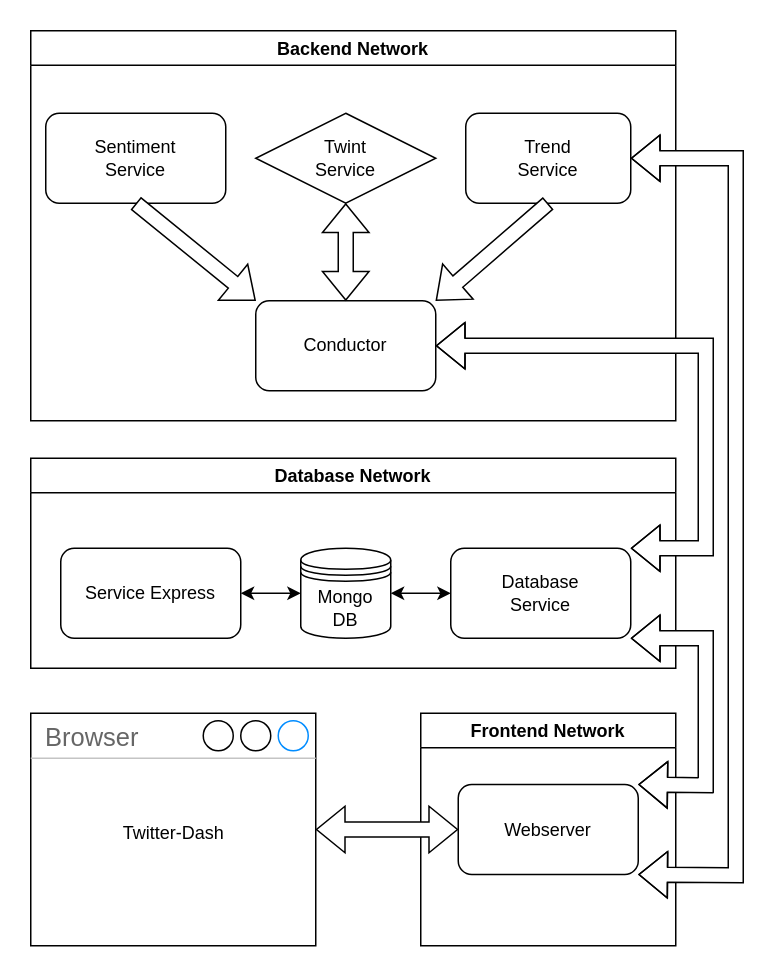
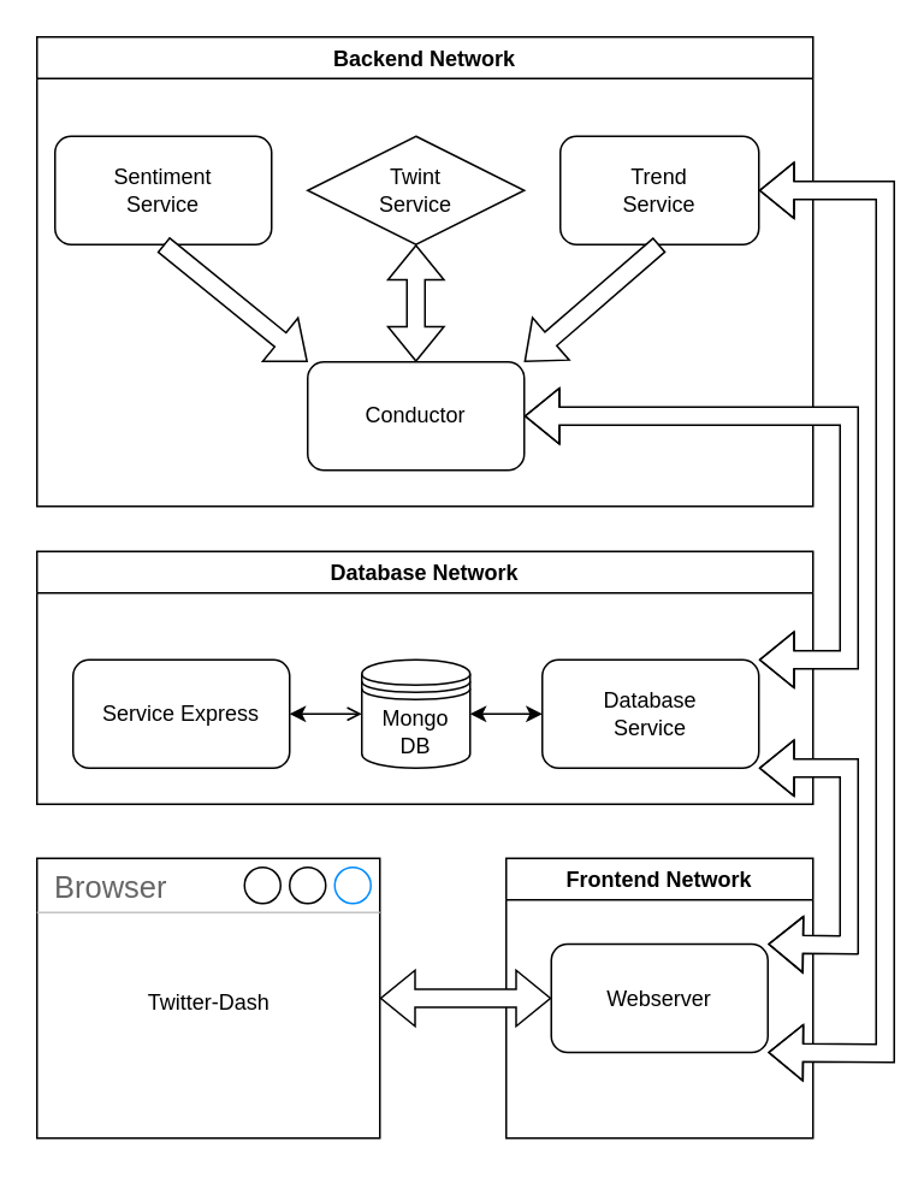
- <mxCell id="15" value="" style="endArrow=classic;startArrow=classic;html=1;rounded=0;entryX=0;entryY=0.5;entryDx=0;entryDy=0;exitX=1;exitY=0.5;exitDx=0;exitDy=0;" parent="10" source="13" target="12" edge="1"><mxGeometry width="50" height="50" relative="1" as="geometry"><mxPoint x="140" y="89.62" as="sourcePoint" /><mxPoint x="190.0" y="89.62" as="targetPoint" /></mxGeometry></mxCell>
+ <mxCell id="15" value="" style="endArrow=open;startArrow=classic;html=1;rounded=0;entryX=0;entryY=0.5;entryDx=0;entryDy=0;exitX=1;exitY=0.5;exitDx=0;exitDy=0;" parent="10" source="13" target="12" edge="1"><mxGeometry width="50" height="50" relative="1" as="geometry"><mxPoint x="140" y="89.62" as="sourcePoint" /><mxPoint x="190.0" y="89.62" as="targetPoint" /></mxGeometry></mxCell>
